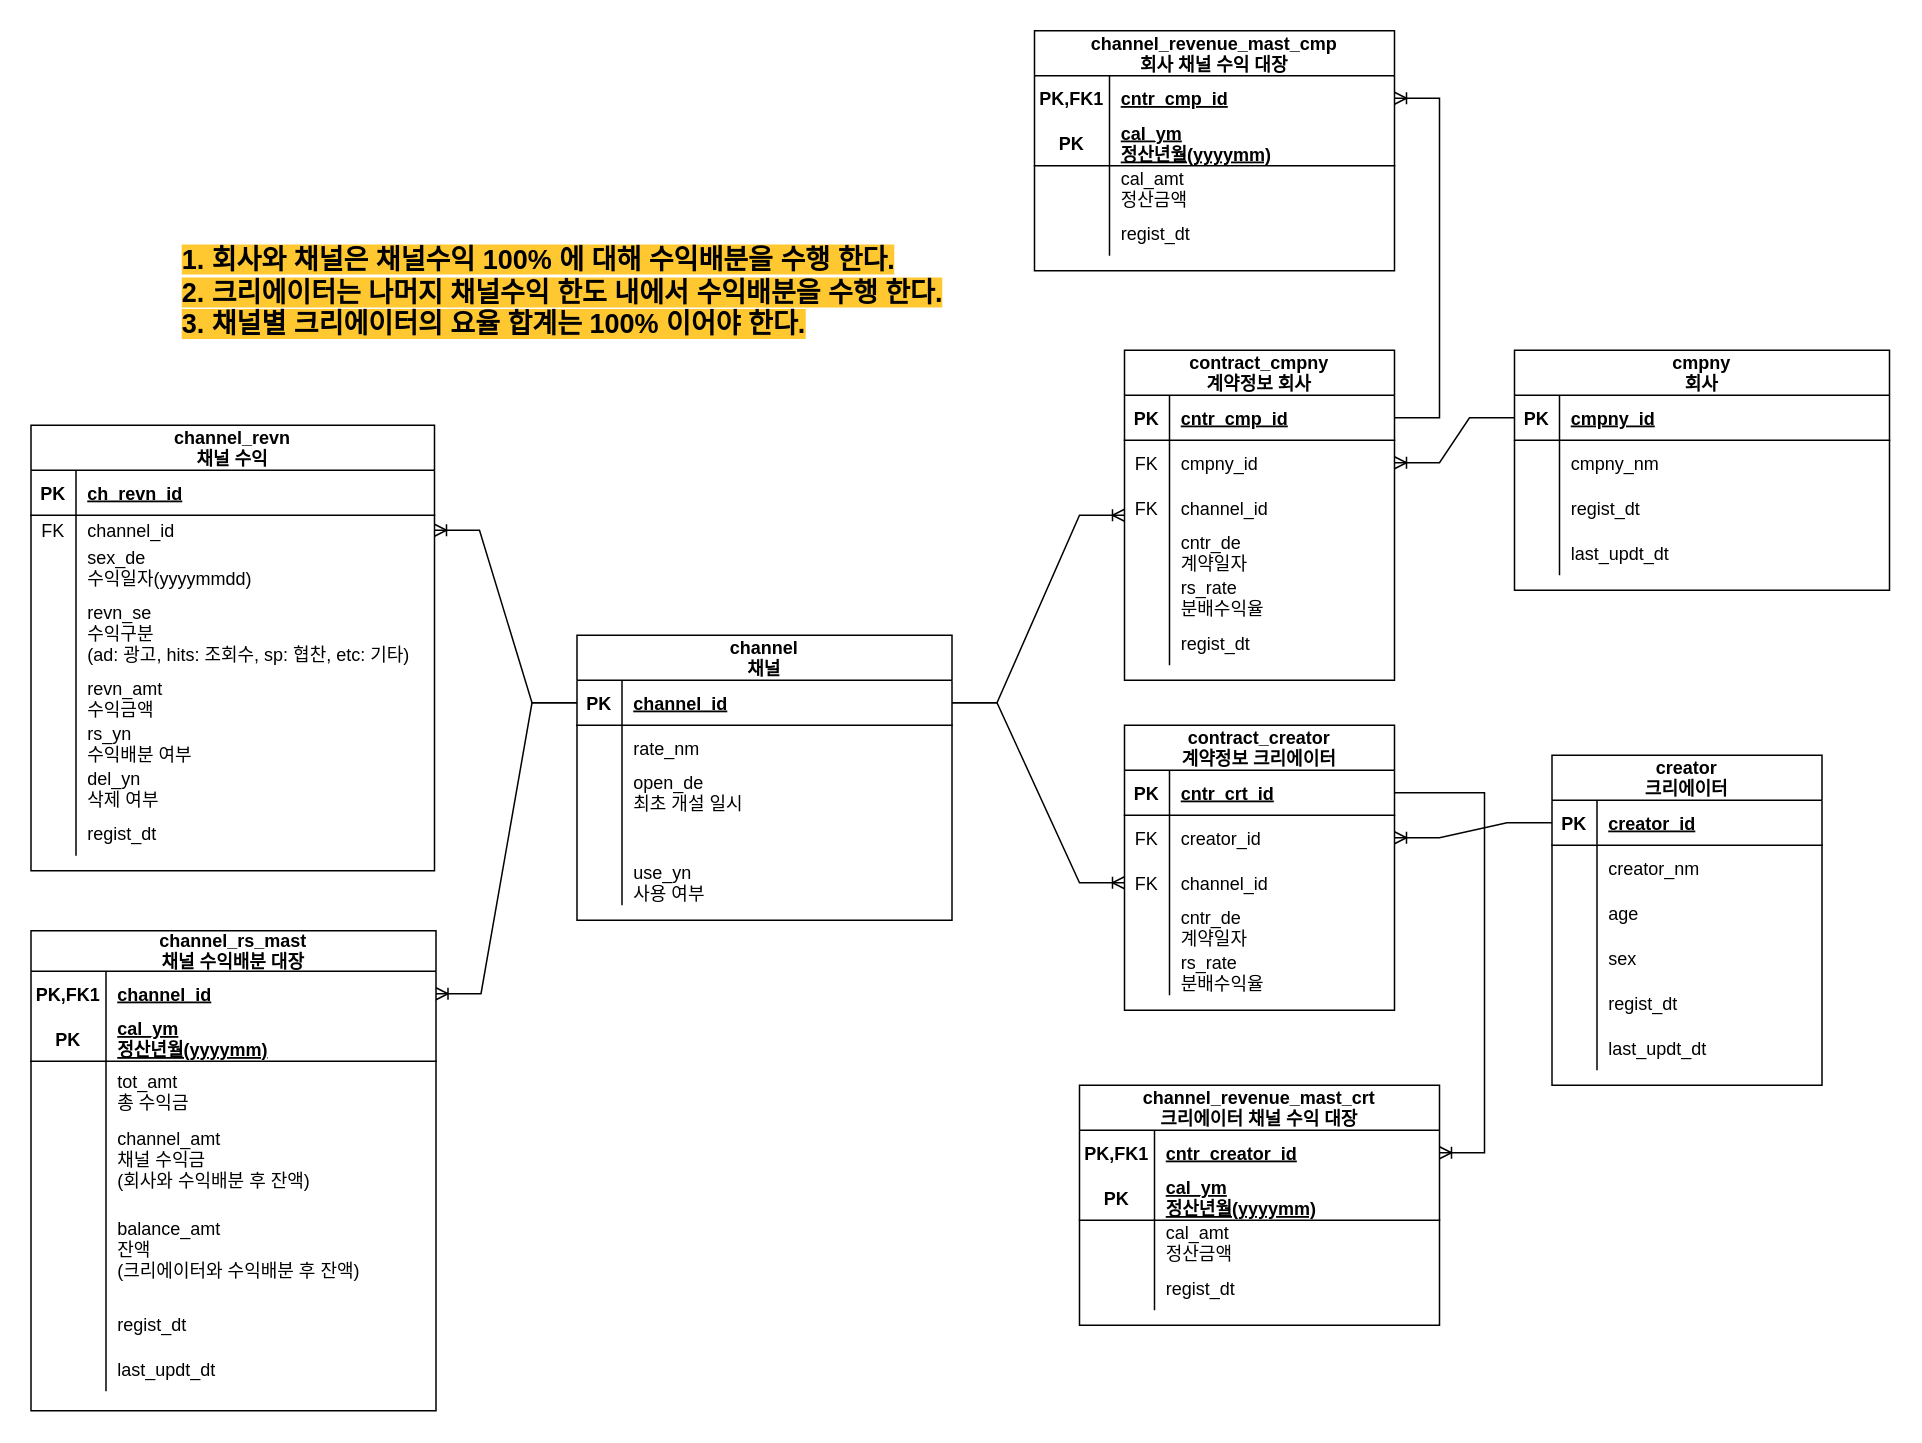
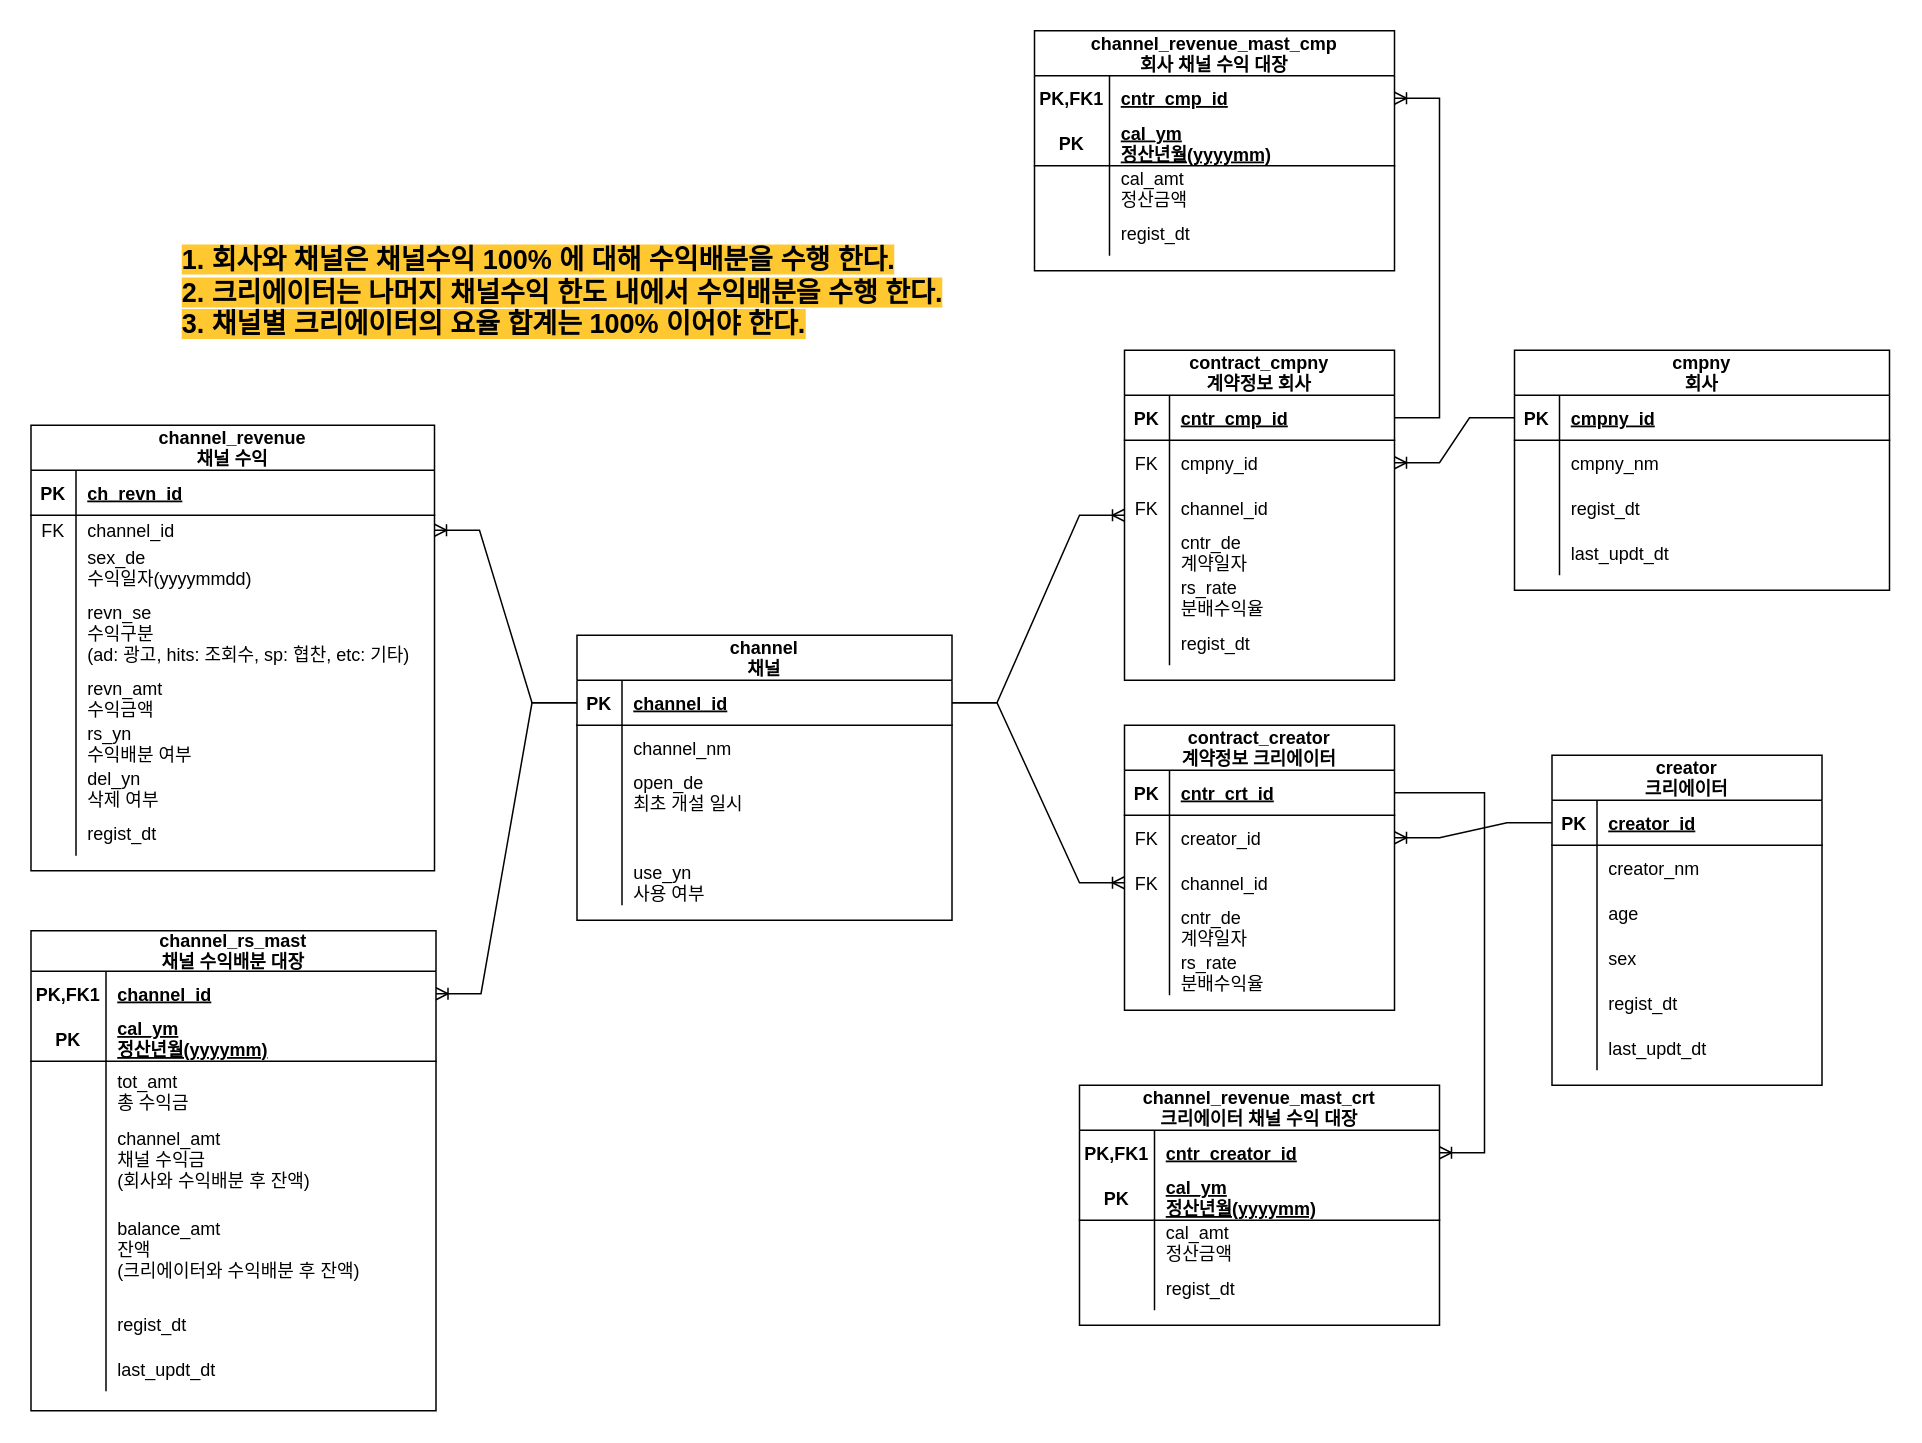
- <mxCell id="84" value="channel_revn&#10;채널 수익" style="shape=table;startSize=30;container=1;collapsible=1;childLayout=tableLayout;fixedRows=1;rowLines=0;fontStyle=1;align=center;resizeLast=1;" parent="1" vertex="1"><mxGeometry x="20" y="283" width="269" height="297" as="geometry" /></mxCell>
+ <mxCell id="84" value="channel_revenue&#10;채널 수익" style="shape=table;startSize=30;container=1;collapsible=1;childLayout=tableLayout;fixedRows=1;rowLines=0;fontStyle=1;align=center;resizeLast=1;" parent="1" vertex="1"><mxGeometry x="20" y="283" width="269" height="297" as="geometry" /></mxCell>
- <mxCell id="21" value="rate_nm   " style="shape=partialRectangle;overflow=hidden;connectable=0;fillColor=none;top=0;left=0;bottom=0;right=0;align=left;spacingLeft=6;" parent="19" vertex="1"><mxGeometry x="30" width="220" height="30" as="geometry"><mxRectangle width="220" height="30" as="alternateBounds" /></mxGeometry></mxCell>
+ <mxCell id="21" value="channel_nm   " style="shape=partialRectangle;overflow=hidden;connectable=0;fillColor=none;top=0;left=0;bottom=0;right=0;align=left;spacingLeft=6;" parent="19" vertex="1"><mxGeometry x="30" width="220" height="30" as="geometry"><mxRectangle width="220" height="30" as="alternateBounds" /></mxGeometry></mxCell>
